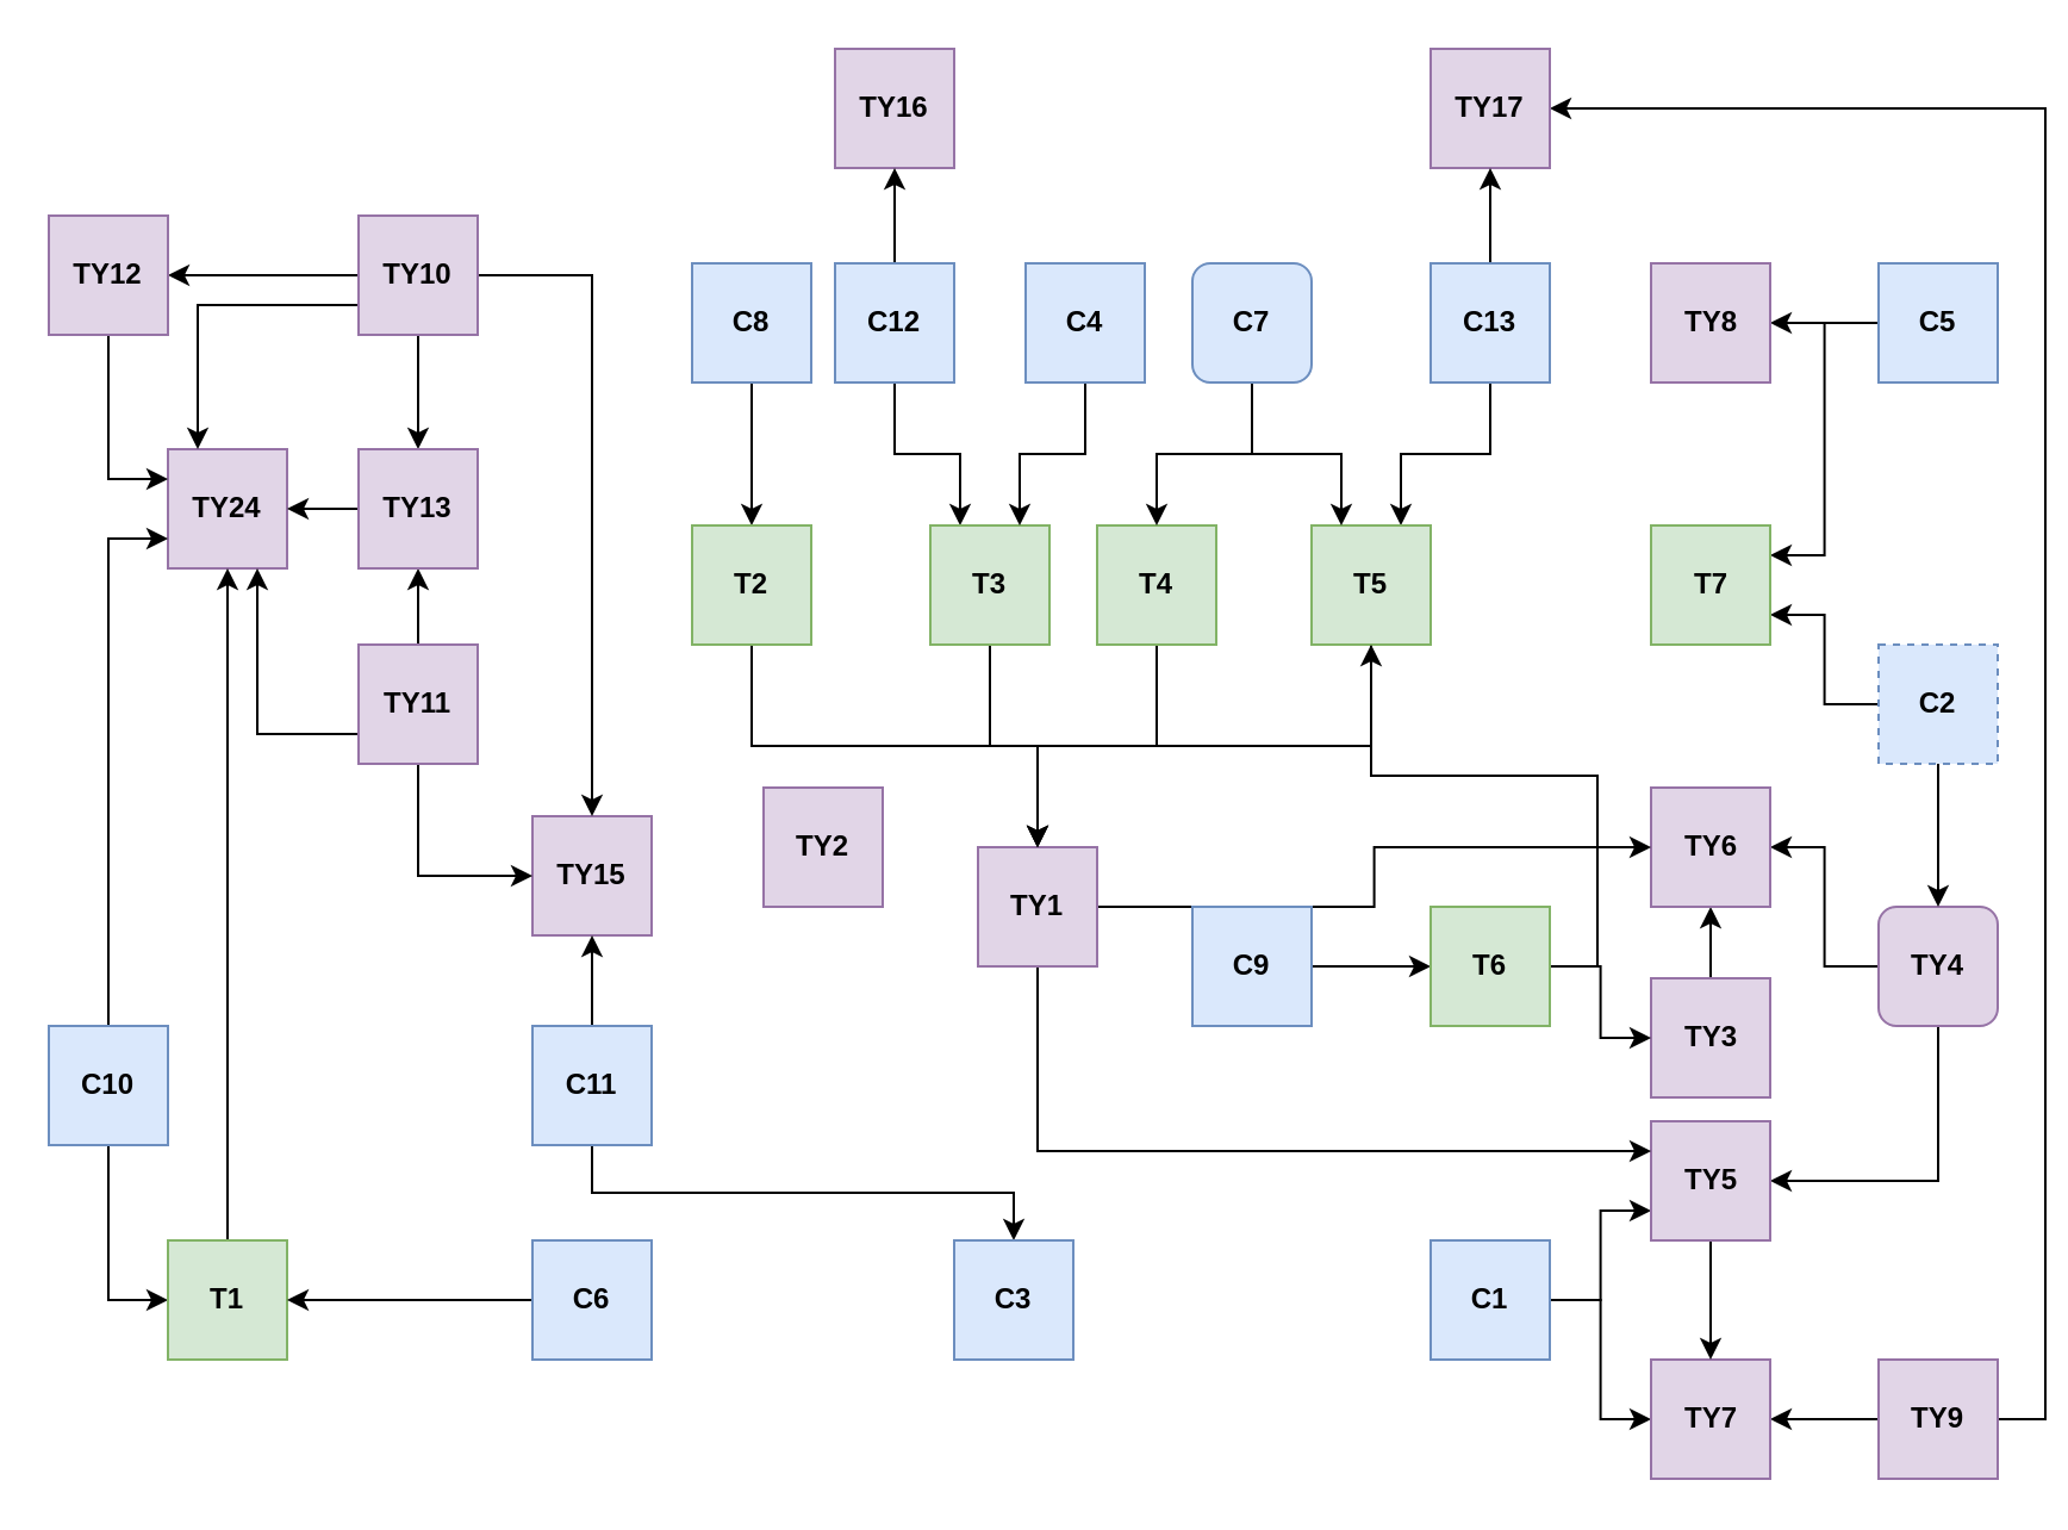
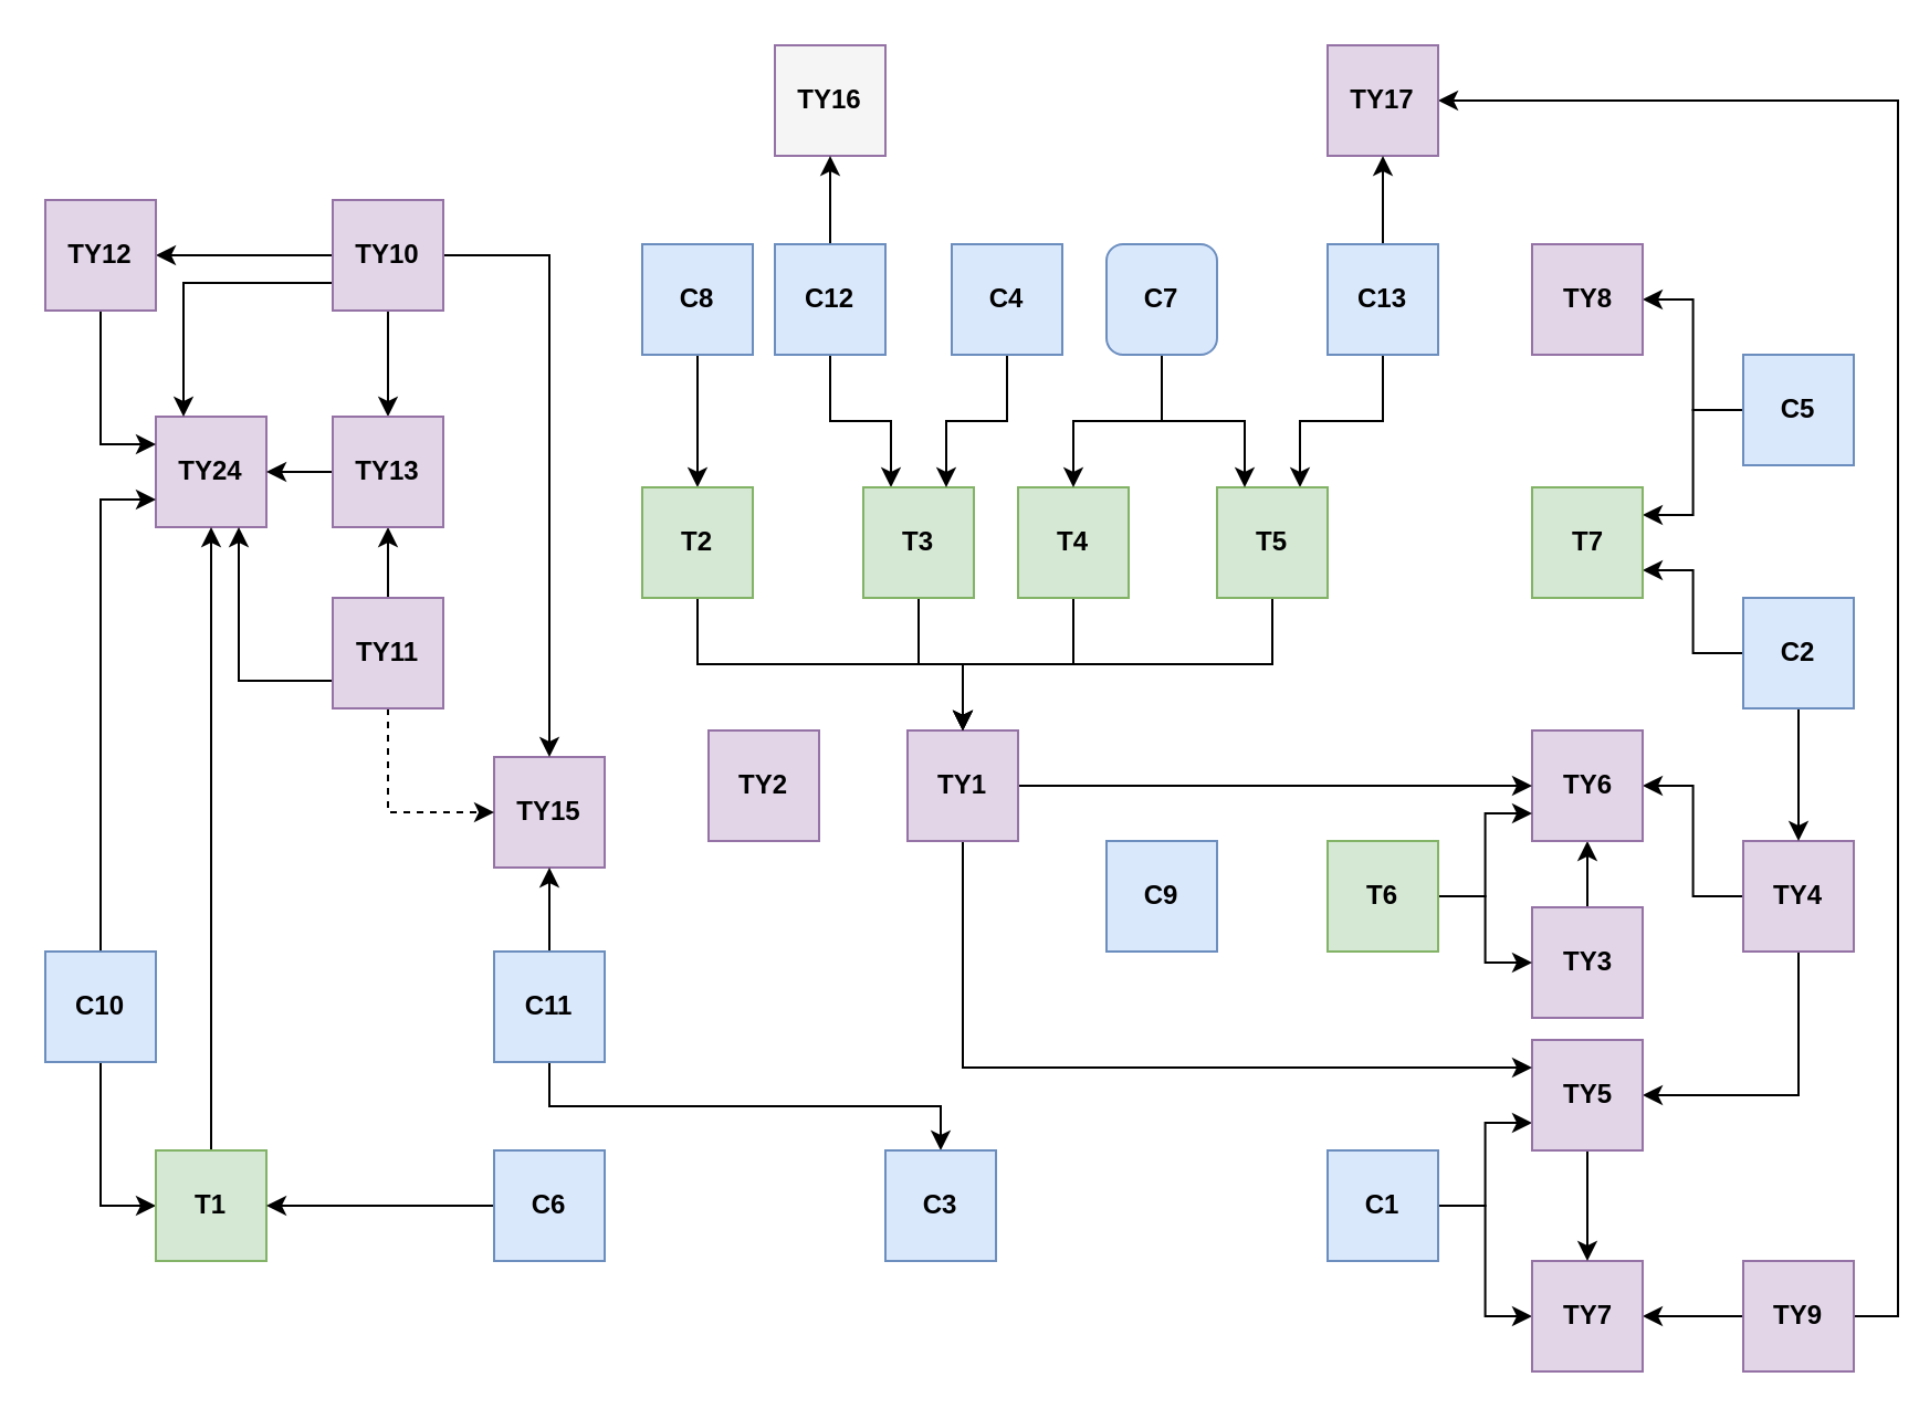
- <mxCell id="21" value="TY16" style="rounded=0;whiteSpace=wrap;html=1;fontStyle=1;fillColor=#e1d5e7;strokeColor=#9673a6;" parent="1" vertex="1"><mxGeometry x="350" y="20" width="50" height="50" as="geometry" /></mxCell>
+ <mxCell id="21" value="TY16" style="rounded=0;whiteSpace=wrap;html=1;fontStyle=1;fillColor=#f5f5f5;strokeColor=#9673a6;" parent="1" vertex="1"><mxGeometry x="350" y="20" width="50" height="50" as="geometry" /></mxCell>
- <mxCell id="29" value="C5" style="rounded=0;whiteSpace=wrap;html=1;fontStyle=1;fillColor=#dae8fc;strokeColor=#6c8ebf;" parent="1" vertex="1"><mxGeometry x="788" y="110" width="50" height="50" as="geometry" /></mxCell>
+ <mxCell id="29" value="C5" style="rounded=0;whiteSpace=wrap;html=1;fontStyle=1;fillColor=#dae8fc;strokeColor=#6c8ebf;" parent="1" vertex="1"><mxGeometry x="788" y="160" width="50" height="50" as="geometry" /></mxCell>
- <mxCell id="15" value="C2" style="rounded=0;whiteSpace=wrap;html=1;fontStyle=1;fillColor=#dae8fc;strokeColor=#6c8ebf;dashed=1;" parent="1" vertex="1"><mxGeometry x="788" y="270" width="50" height="50" as="geometry" /></mxCell>
+ <mxCell id="15" value="C2" style="rounded=0;whiteSpace=wrap;html=1;fontStyle=1;fillColor=#dae8fc;strokeColor=#6c8ebf;" parent="1" vertex="1"><mxGeometry x="788" y="270" width="50" height="50" as="geometry" /></mxCell>
- <mxCell id="57" style="edgeStyle=orthogonalEdgeStyle;rounded=0;orthogonalLoop=1;jettySize=auto;html=1;exitX=1;exitY=0.5;exitDx=0;exitDy=0;" edge="1" parent="1" source="58" target="55"><mxGeometry relative="1" as="geometry" /></mxCell>
+ <mxCell id="57" style="edgeStyle=orthogonalEdgeStyle;rounded=0;orthogonalLoop=1;jettySize=auto;html=1;exitX=1;exitY=0.5;exitDx=0;exitDy=0;entryX=0;entryY=0.75;entryDx=0;entryDy=0;" edge="1" parent="1" source="58" target="16"><mxGeometry relative="1" as="geometry" /></mxCell>
- <mxCell id="75" style="edgeStyle=orthogonalEdgeStyle;rounded=0;orthogonalLoop=1;jettySize=auto;html=1;exitX=0.5;exitY=1;exitDx=0;exitDy=0;entryX=0;entryY=0.5;entryDx=0;entryDy=0;" edge="1" parent="1" source="76" target="23"><mxGeometry relative="1" as="geometry" /></mxCell>
+ <mxCell id="75" style="edgeStyle=orthogonalEdgeStyle;rounded=0;orthogonalLoop=1;jettySize=auto;html=1;exitX=0.5;exitY=1;exitDx=0;exitDy=0;entryX=0;entryY=0.5;entryDx=0;entryDy=0;dashed=1;" edge="1" parent="1" source="76" target="23"><mxGeometry relative="1" as="geometry" /></mxCell>
- <mxCell id="26" value="TY1" style="rounded=0;whiteSpace=wrap;html=1;fontStyle=1;fillColor=#e1d5e7;strokeColor=#9673a6;" parent="1" vertex="1"><mxGeometry x="410" y="355" width="50" height="50" as="geometry" /></mxCell>
+ <mxCell id="26" value="TY1" style="rounded=0;whiteSpace=wrap;html=1;fontStyle=1;fillColor=#e1d5e7;strokeColor=#9673a6;" parent="1" vertex="1"><mxGeometry x="410" y="330" width="50" height="50" as="geometry" /></mxCell>
- <mxCell id="35" value="" style="edgeStyle=orthogonalEdgeStyle;rounded=0;orthogonalLoop=1;jettySize=auto;html=1;" parent="1" source="36" target="58" edge="1"><mxGeometry relative="1" as="geometry" /></mxCell>
- <mxCell id="9" value="TY4" style="whiteSpace=wrap;html=1;fontStyle=1;fillColor=#e1d5e7;strokeColor=#9673a6;rounded=1;" parent="1" vertex="1"><mxGeometry x="788" y="380" width="50" height="50" as="geometry" /></mxCell>
+ <mxCell id="9" value="TY4" style="rounded=0;whiteSpace=wrap;html=1;fontStyle=1;fillColor=#e1d5e7;strokeColor=#9673a6;" parent="1" vertex="1"><mxGeometry x="788" y="380" width="50" height="50" as="geometry" /></mxCell>
